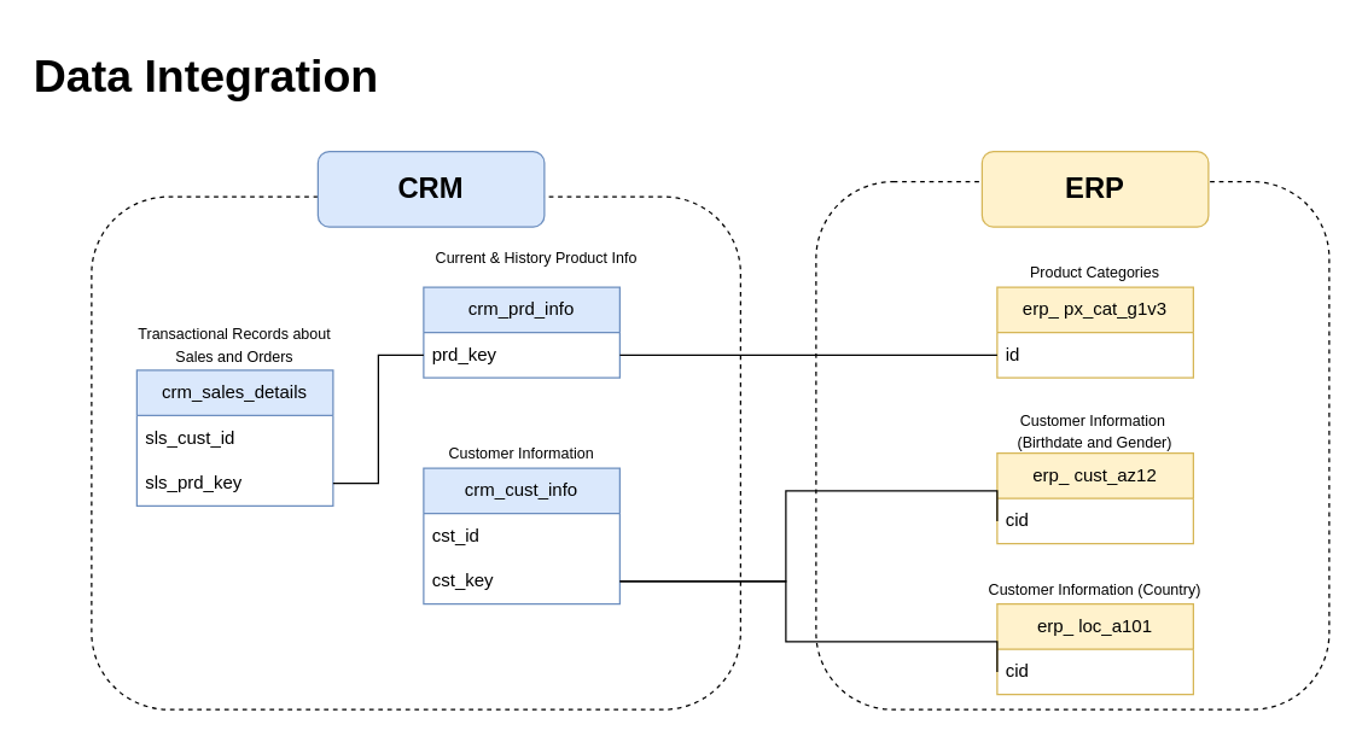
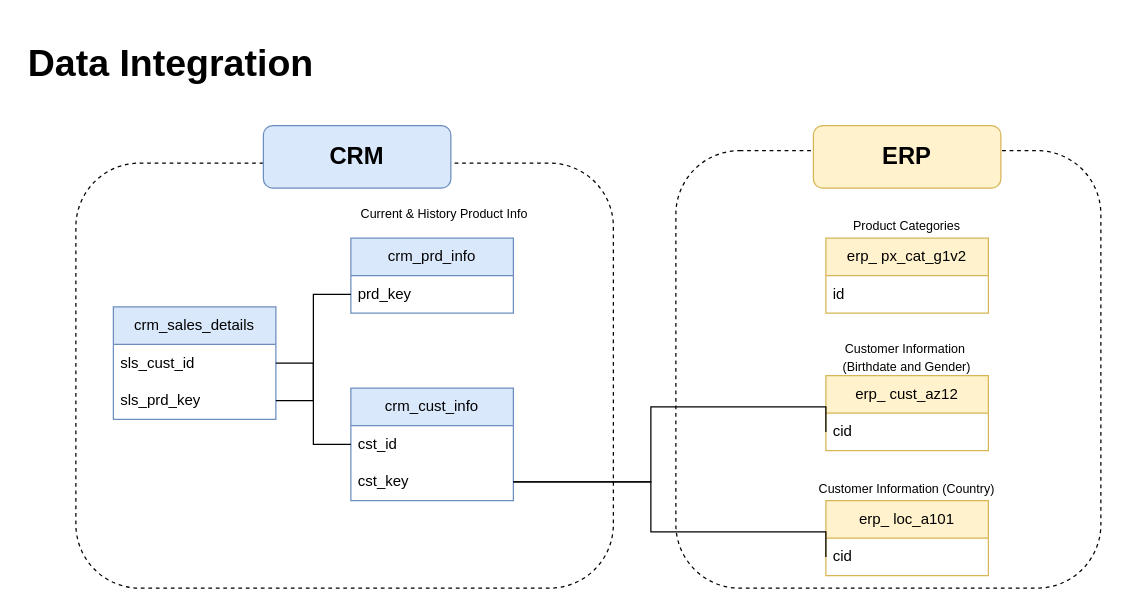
- <mxCell id="21" value="erp_ px_cat_g1v3" style="swimlane;fontStyle=0;childLayout=stackLayout;horizontal=1;startSize=30;horizontalStack=0;resizeParent=1;resizeParentMax=0;resizeLast=0;collapsible=1;marginBottom=0;whiteSpace=wrap;html=1;fillColor=#fff2cc;strokeColor=#d6b656;" vertex="1" parent="1"><mxGeometry x="660" y="190" width="130" height="60" as="geometry" /></mxCell>
+ <mxCell id="21" value="erp_ px_cat_g1v2" style="swimlane;fontStyle=0;childLayout=stackLayout;horizontal=1;startSize=30;horizontalStack=0;resizeParent=1;resizeParentMax=0;resizeLast=0;collapsible=1;marginBottom=0;whiteSpace=wrap;html=1;fillColor=#fff2cc;strokeColor=#d6b656;" vertex="1" parent="1"><mxGeometry x="660" y="190" width="130" height="60" as="geometry" /></mxCell>
- <mxCell id="27" value="&lt;font style=&quot;font-size: 10px;&quot;&gt;Transactional Records about Sales and Orders&lt;/font&gt;" style="text;html=1;align=center;verticalAlign=middle;whiteSpace=wrap;rounded=0;" vertex="1" parent="1"><mxGeometry x="80" y="210" width="150" height="35" as="geometry" /></mxCell>
- <mxCell id="24" style="edgeStyle=orthogonalEdgeStyle;rounded=0;orthogonalLoop=1;jettySize=auto;html=1;endArrow=none;startFill=0;" edge="1" parent="1" source="22" target="11"><mxGeometry relative="1" as="geometry" /></mxCell>
- <mxCell id="26" value="&lt;font style=&quot;font-size: 10px;&quot;&gt;Customer Information&lt;/font&gt;" style="text;html=1;align=center;verticalAlign=middle;whiteSpace=wrap;rounded=0;" vertex="1" parent="1"><mxGeometry x="270" y="290" width="150" height="20" as="geometry" /></mxCell>
+ <mxCell id="20" style="edgeStyle=orthogonalEdgeStyle;rounded=0;orthogonalLoop=1;jettySize=auto;html=1;entryX=1;entryY=0.5;entryDx=0;entryDy=0;endArrow=none;startFill=0;" edge="1" parent="1" source="5" target="8"><mxGeometry relative="1" as="geometry" /></mxCell>
